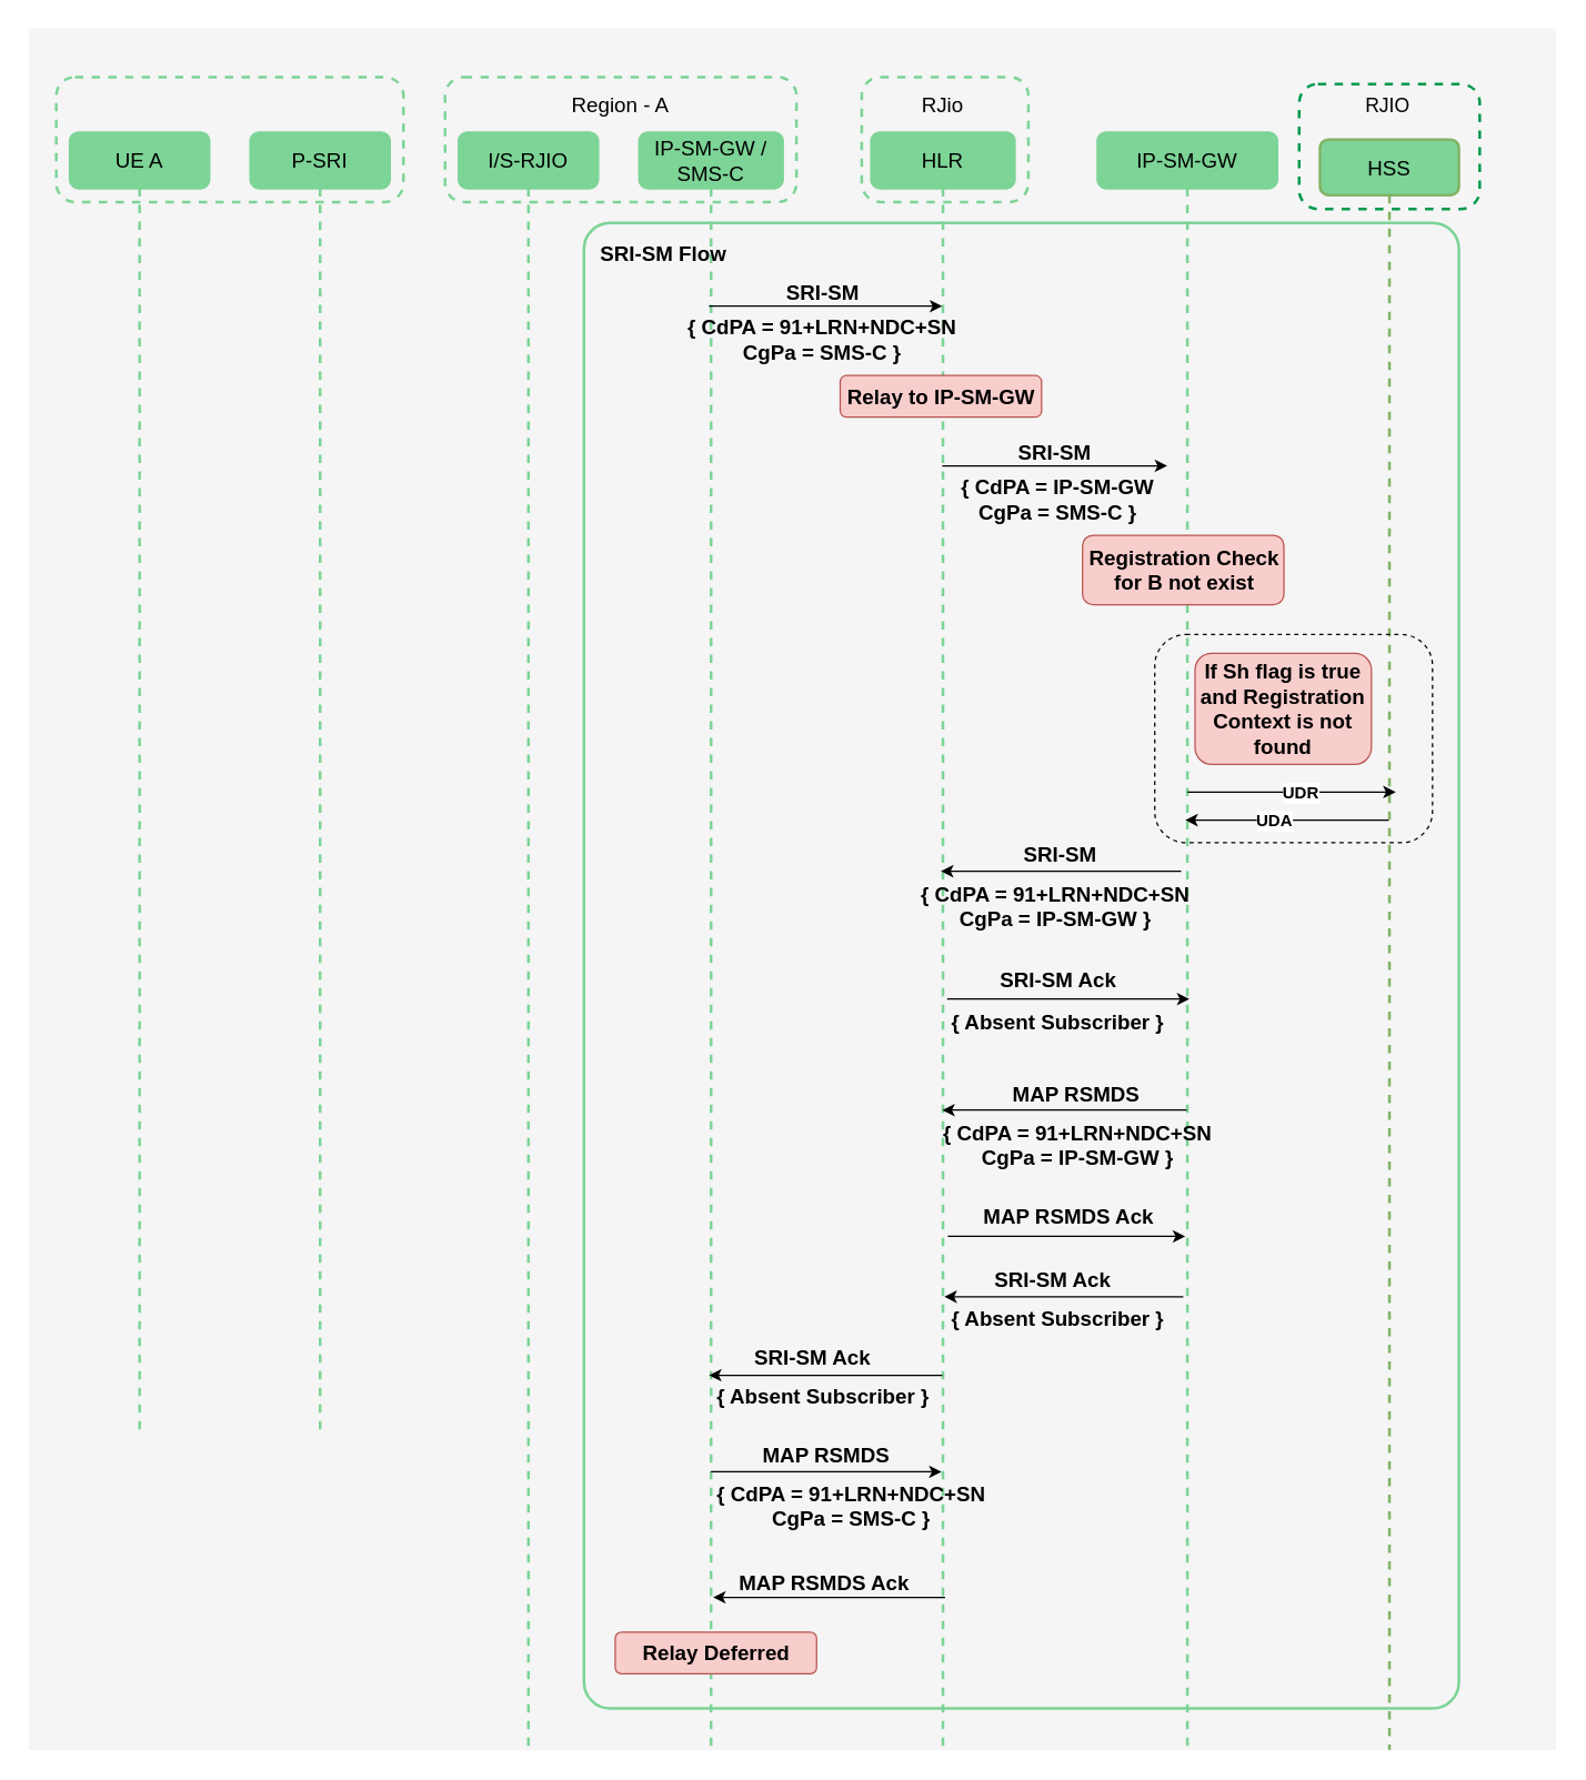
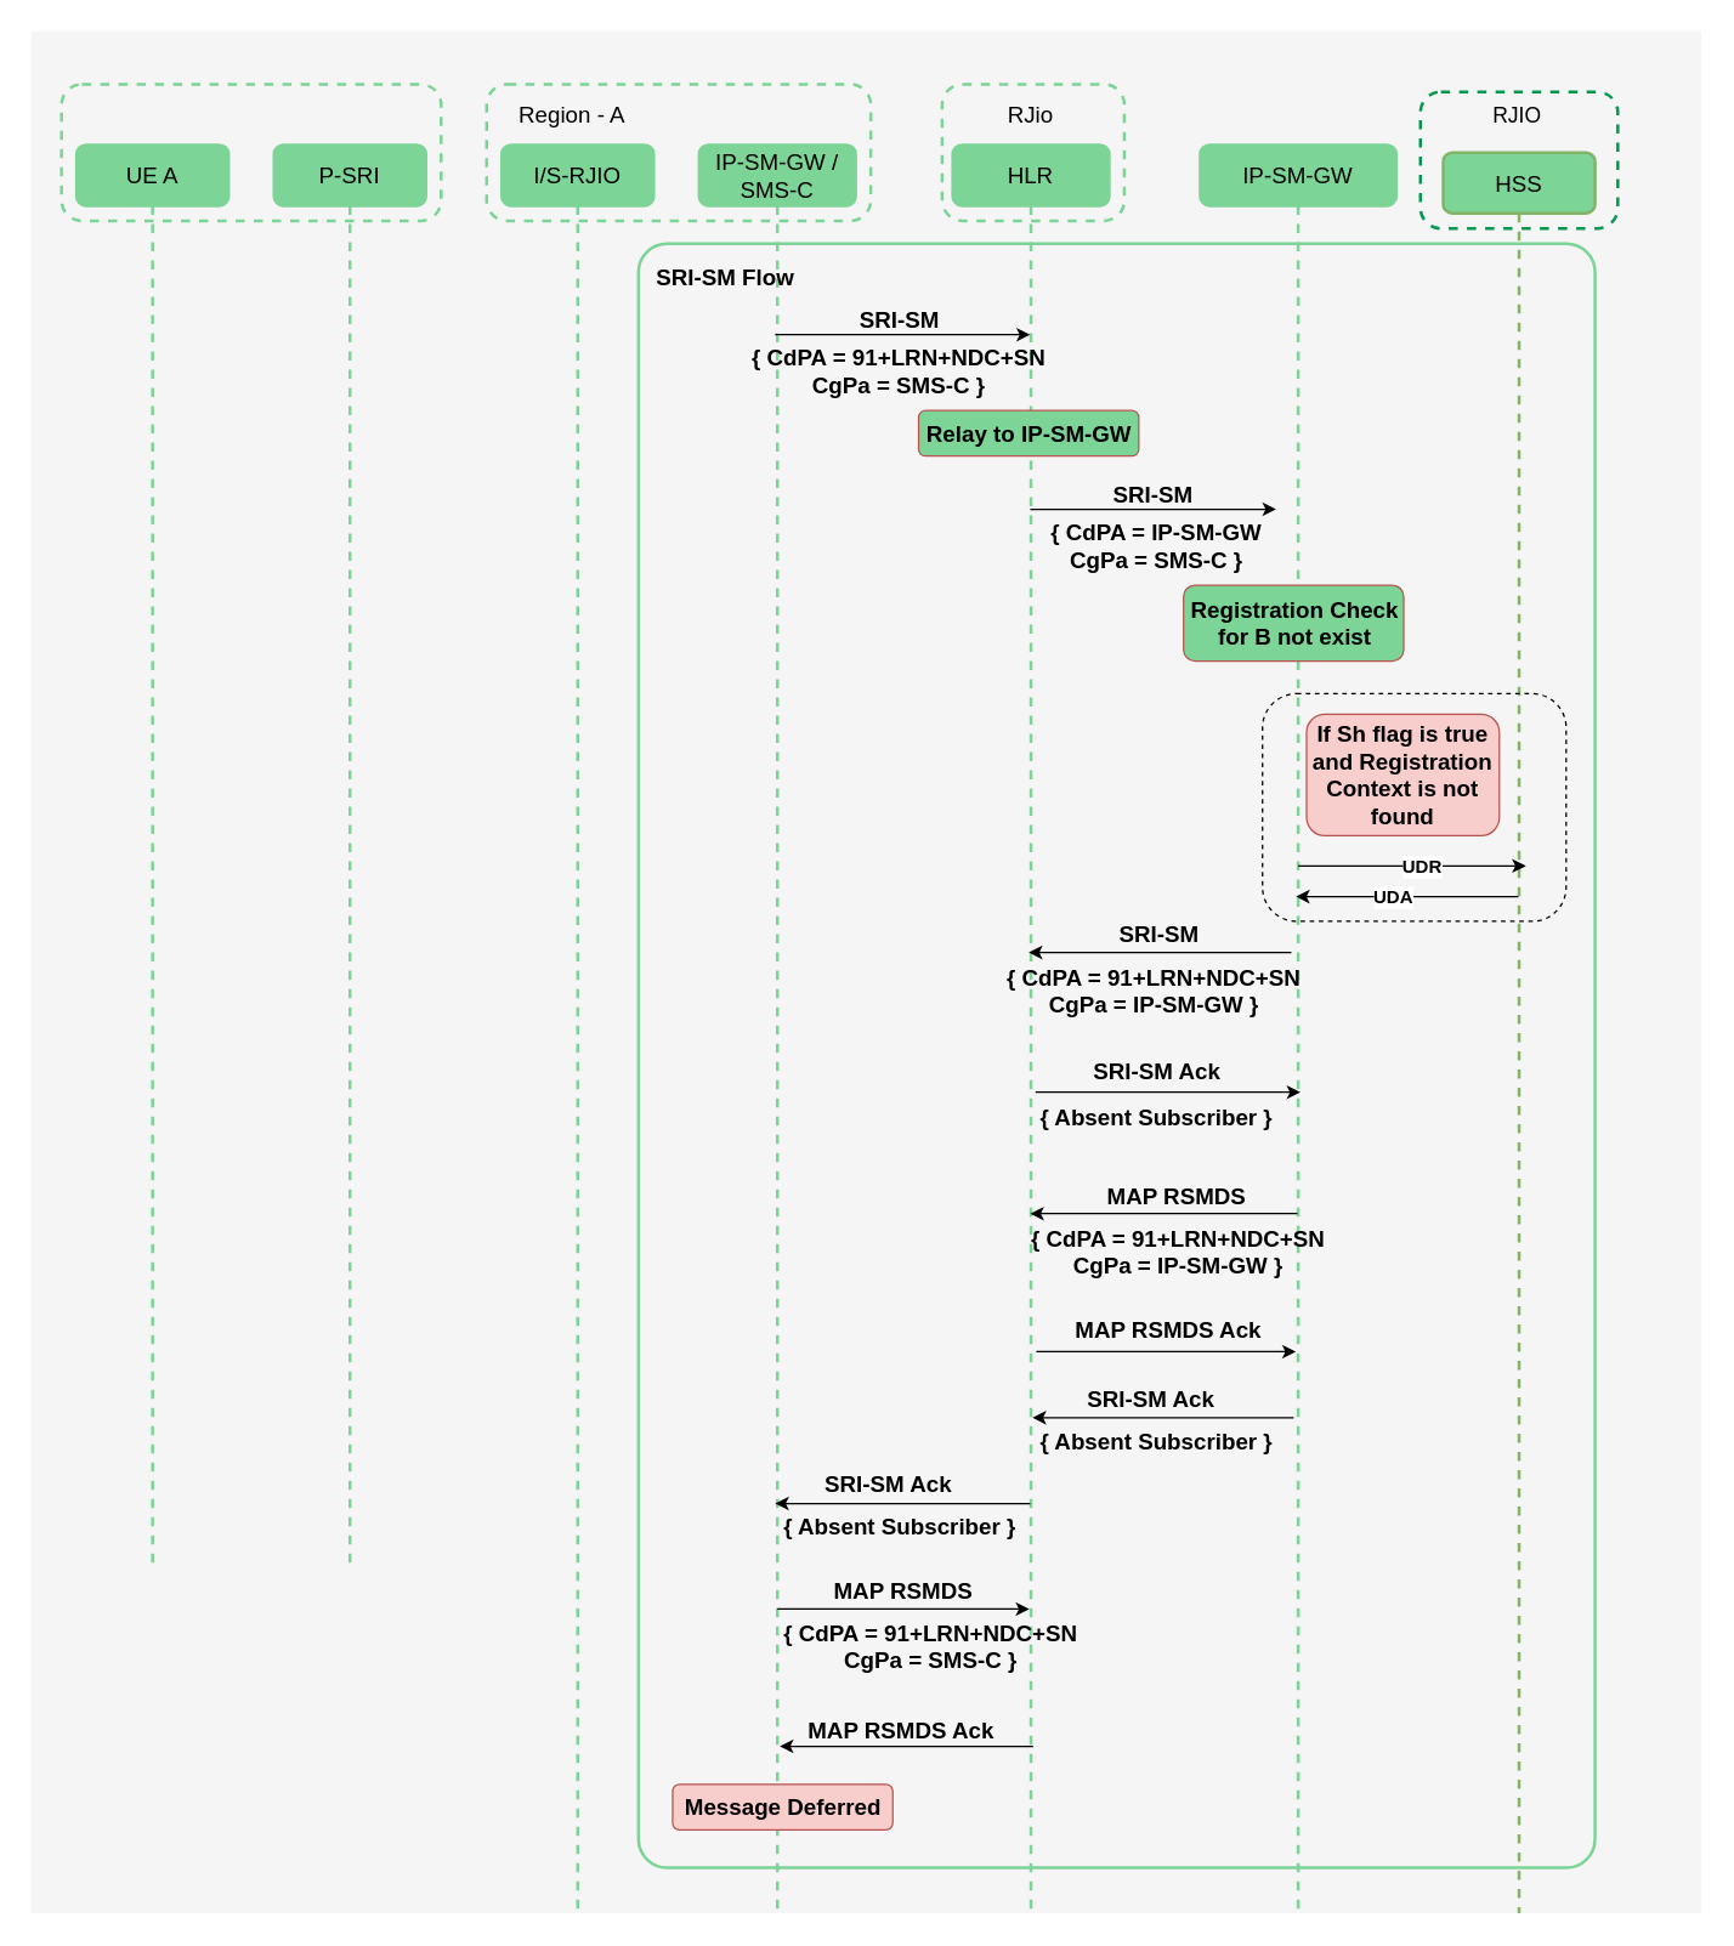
- <mxCell id="11" value="&lt;font style=&quot;font-size: 15px&quot;&gt;Region - A&lt;/font&gt;" style="text;html=1;strokeColor=none;fillColor=none;align=center;verticalAlign=middle;whiteSpace=wrap;rounded=0;shadow=0;glass=0;dashed=1;comic=0;" parent="1" vertex="1"><mxGeometry x="398" y="65" width="97" height="20" as="geometry" /></mxCell>
+ <mxCell id="11" value="&lt;font style=&quot;font-size: 15px&quot;&gt;Region - A&lt;/font&gt;" style="text;html=1;strokeColor=none;fillColor=none;align=center;verticalAlign=middle;whiteSpace=wrap;rounded=0;shadow=0;glass=0;dashed=1;comic=0;" parent="1" vertex="1"><mxGeometry x="328" y="65" width="97" height="20" as="geometry" /></mxCell>
- <mxCell id="27" value="&lt;font style=&quot;font-size: 15px&quot;&gt;&lt;b&gt;Relay to IP-SM-GW&lt;/b&gt;&lt;/font&gt;" style="html=1;rounded=1;shadow=0;glass=0;comic=0;strokeColor=#b85450;strokeWidth=1;fillColor=#f8cecc;" parent="1" vertex="1"><mxGeometry x="604.5" y="270" width="145" height="30" as="geometry" /></mxCell>
+ <mxCell id="27" value="&lt;font style=&quot;font-size: 15px&quot;&gt;&lt;b&gt;Relay to IP-SM-GW&lt;/b&gt;&lt;/font&gt;" style="html=1;rounded=1;shadow=0;glass=0;comic=0;strokeColor=#b85450;strokeWidth=1;fillColor=#7dd497;" parent="1" vertex="1"><mxGeometry x="604.5" y="270" width="145" height="30" as="geometry" /></mxCell>
- <mxCell id="13" value="&lt;font style=&quot;font-size: 15px&quot;&gt;&lt;b&gt;Registration Check&lt;br&gt;for B not exist&lt;br&gt;&lt;/b&gt;&lt;/font&gt;" style="html=1;rounded=1;shadow=0;glass=0;comic=0;strokeColor=#b85450;strokeWidth=1;fillColor=#f8cecc;" parent="12" vertex="1"><mxGeometry x="-11" y="290" width="145" height="50" as="geometry" /></mxCell>
+ <mxCell id="13" value="&lt;font style=&quot;font-size: 15px&quot;&gt;&lt;b&gt;Registration Check&lt;br&gt;for B not exist&lt;br&gt;&lt;/b&gt;&lt;/font&gt;" style="html=1;rounded=1;shadow=0;glass=0;comic=0;strokeColor=#b85450;strokeWidth=1;fillColor=#7dd497;" parent="12" vertex="1"><mxGeometry x="-11" y="290" width="145" height="50" as="geometry" /></mxCell>
- <mxCell id="45" value="&lt;font style=&quot;font-size: 15px&quot;&gt;&lt;b&gt;Relay Deferred&lt;/b&gt;&lt;/font&gt;" style="html=1;rounded=1;shadow=0;glass=0;comic=0;strokeColor=#b85450;strokeWidth=1;fillColor=#f8cecc;" parent="1" vertex="1"><mxGeometry x="442.5" y="1175" width="145" height="30" as="geometry" /></mxCell>
+ <mxCell id="45" value="&lt;font style=&quot;font-size: 15px&quot;&gt;&lt;b&gt;Message Deferred&lt;/b&gt;&lt;/font&gt;" style="html=1;rounded=1;shadow=0;glass=0;comic=0;strokeColor=#b85450;strokeWidth=1;fillColor=#f8cecc;" parent="1" vertex="1"><mxGeometry x="442.5" y="1175" width="145" height="30" as="geometry" /></mxCell>
